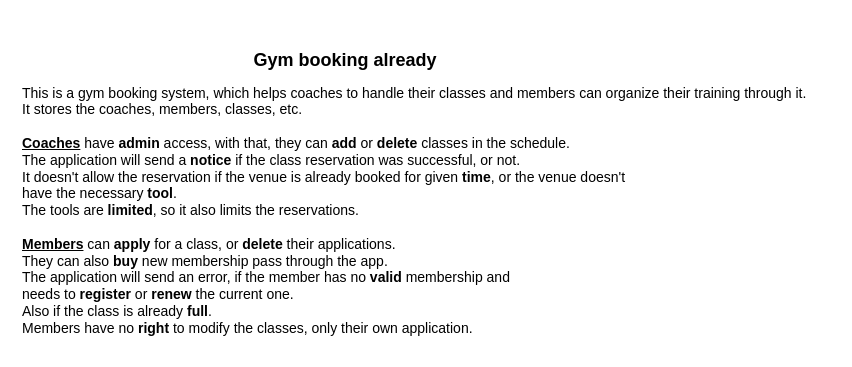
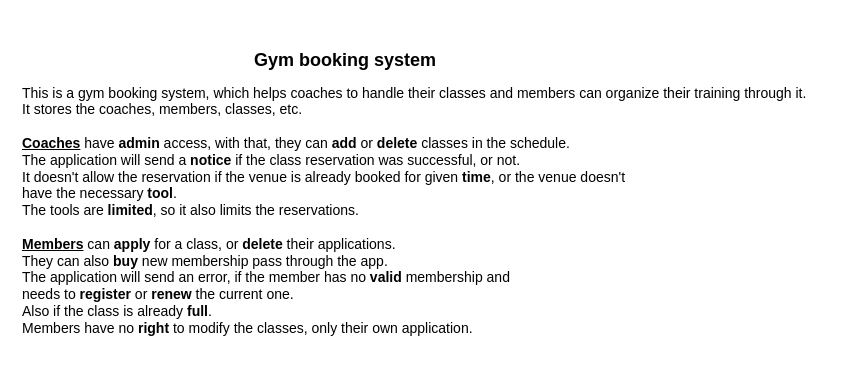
- <mxCell id="2" value="&lt;b&gt;&lt;font style=&quot;font-size: 18px;&quot;&gt;Gym booking already&lt;/font&gt;&lt;/b&gt;" style="text;strokeColor=none;align=center;fillColor=none;html=1;verticalAlign=middle;whiteSpace=wrap;rounded=0;" vertex="1" parent="1"><mxGeometry x="210" y="20" width="270" height="80" as="geometry" /></mxCell>
+ <mxCell id="2" value="&lt;b&gt;&lt;font style=&quot;font-size: 18px;&quot;&gt;Gym booking system&lt;/font&gt;&lt;/b&gt;" style="text;strokeColor=none;align=center;fillColor=none;html=1;verticalAlign=middle;whiteSpace=wrap;rounded=0;" vertex="1" parent="1"><mxGeometry x="210" y="20" width="270" height="80" as="geometry" /></mxCell>
